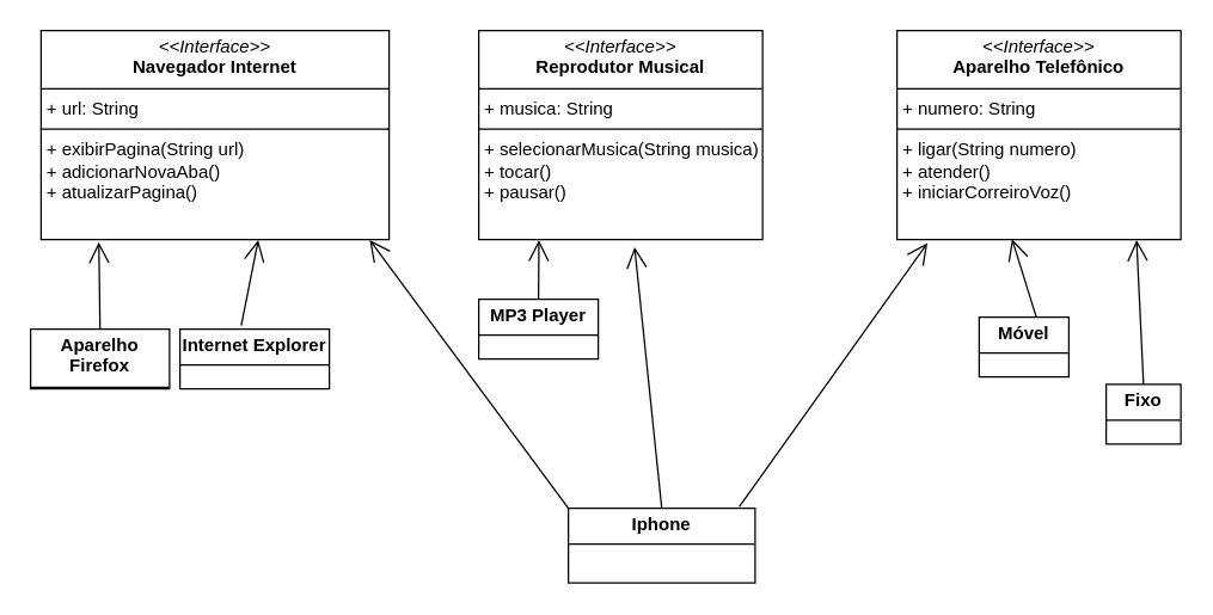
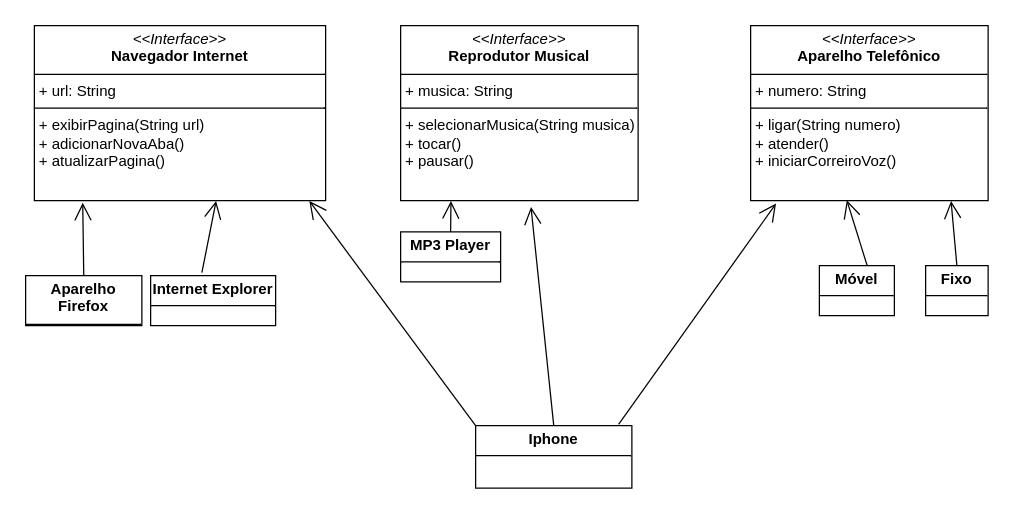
- <mxCell id="7" value="&lt;p style=&quot;margin:0px;margin-top:4px;text-align:center;&quot;&gt;&lt;b&gt;MP3 Player&lt;/b&gt;&lt;/p&gt;&lt;hr size=&quot;1&quot; style=&quot;border-style:solid;&quot;&gt;&lt;p style=&quot;margin:0px;margin-left:4px;&quot;&gt;&lt;br&gt;&lt;/p&gt;&lt;p style=&quot;margin:0px;margin-left:4px;&quot;&gt;&lt;br&gt;&lt;/p&gt;" style="verticalAlign=top;align=left;overflow=fill;html=1;whiteSpace=wrap;" vertex="1" parent="1"><mxGeometry x="320" y="200" width="80" height="40" as="geometry" /></mxCell>
+ <mxCell id="7" value="&lt;p style=&quot;margin:0px;margin-top:4px;text-align:center;&quot;&gt;&lt;b&gt;MP3 Player&lt;/b&gt;&lt;/p&gt;&lt;hr size=&quot;1&quot; style=&quot;border-style:solid;&quot;&gt;&lt;p style=&quot;margin:0px;margin-left:4px;&quot;&gt;&lt;br&gt;&lt;/p&gt;&lt;p style=&quot;margin:0px;margin-left:4px;&quot;&gt;&lt;br&gt;&lt;/p&gt;" style="verticalAlign=top;align=left;overflow=fill;html=1;whiteSpace=wrap;" vertex="1" parent="1"><mxGeometry x="320" y="185" width="80" height="40" as="geometry" /></mxCell>
- <mxCell id="9" value="&lt;p style=&quot;margin:0px;margin-top:4px;text-align:center;&quot;&gt;&lt;b&gt;Fixo&lt;/b&gt;&lt;/p&gt;&lt;hr size=&quot;1&quot; style=&quot;border-style:solid;&quot;&gt;&lt;p style=&quot;margin:0px;margin-left:4px;&quot;&gt;&lt;br&gt;&lt;/p&gt;&lt;p style=&quot;margin:0px;margin-left:4px;&quot;&gt;&lt;br&gt;&lt;/p&gt;" style="verticalAlign=top;align=left;overflow=fill;html=1;whiteSpace=wrap;" vertex="1" parent="1"><mxGeometry x="740" y="257" width="50" height="40" as="geometry" /></mxCell>
+ <mxCell id="9" value="&lt;p style=&quot;margin:0px;margin-top:4px;text-align:center;&quot;&gt;&lt;b&gt;Fixo&lt;/b&gt;&lt;/p&gt;&lt;hr size=&quot;1&quot; style=&quot;border-style:solid;&quot;&gt;&lt;p style=&quot;margin:0px;margin-left:4px;&quot;&gt;&lt;br&gt;&lt;/p&gt;&lt;p style=&quot;margin:0px;margin-left:4px;&quot;&gt;&lt;br&gt;&lt;/p&gt;" style="verticalAlign=top;align=left;overflow=fill;html=1;whiteSpace=wrap;" vertex="1" parent="1"><mxGeometry x="740" y="212" width="50" height="40" as="geometry" /></mxCell>
